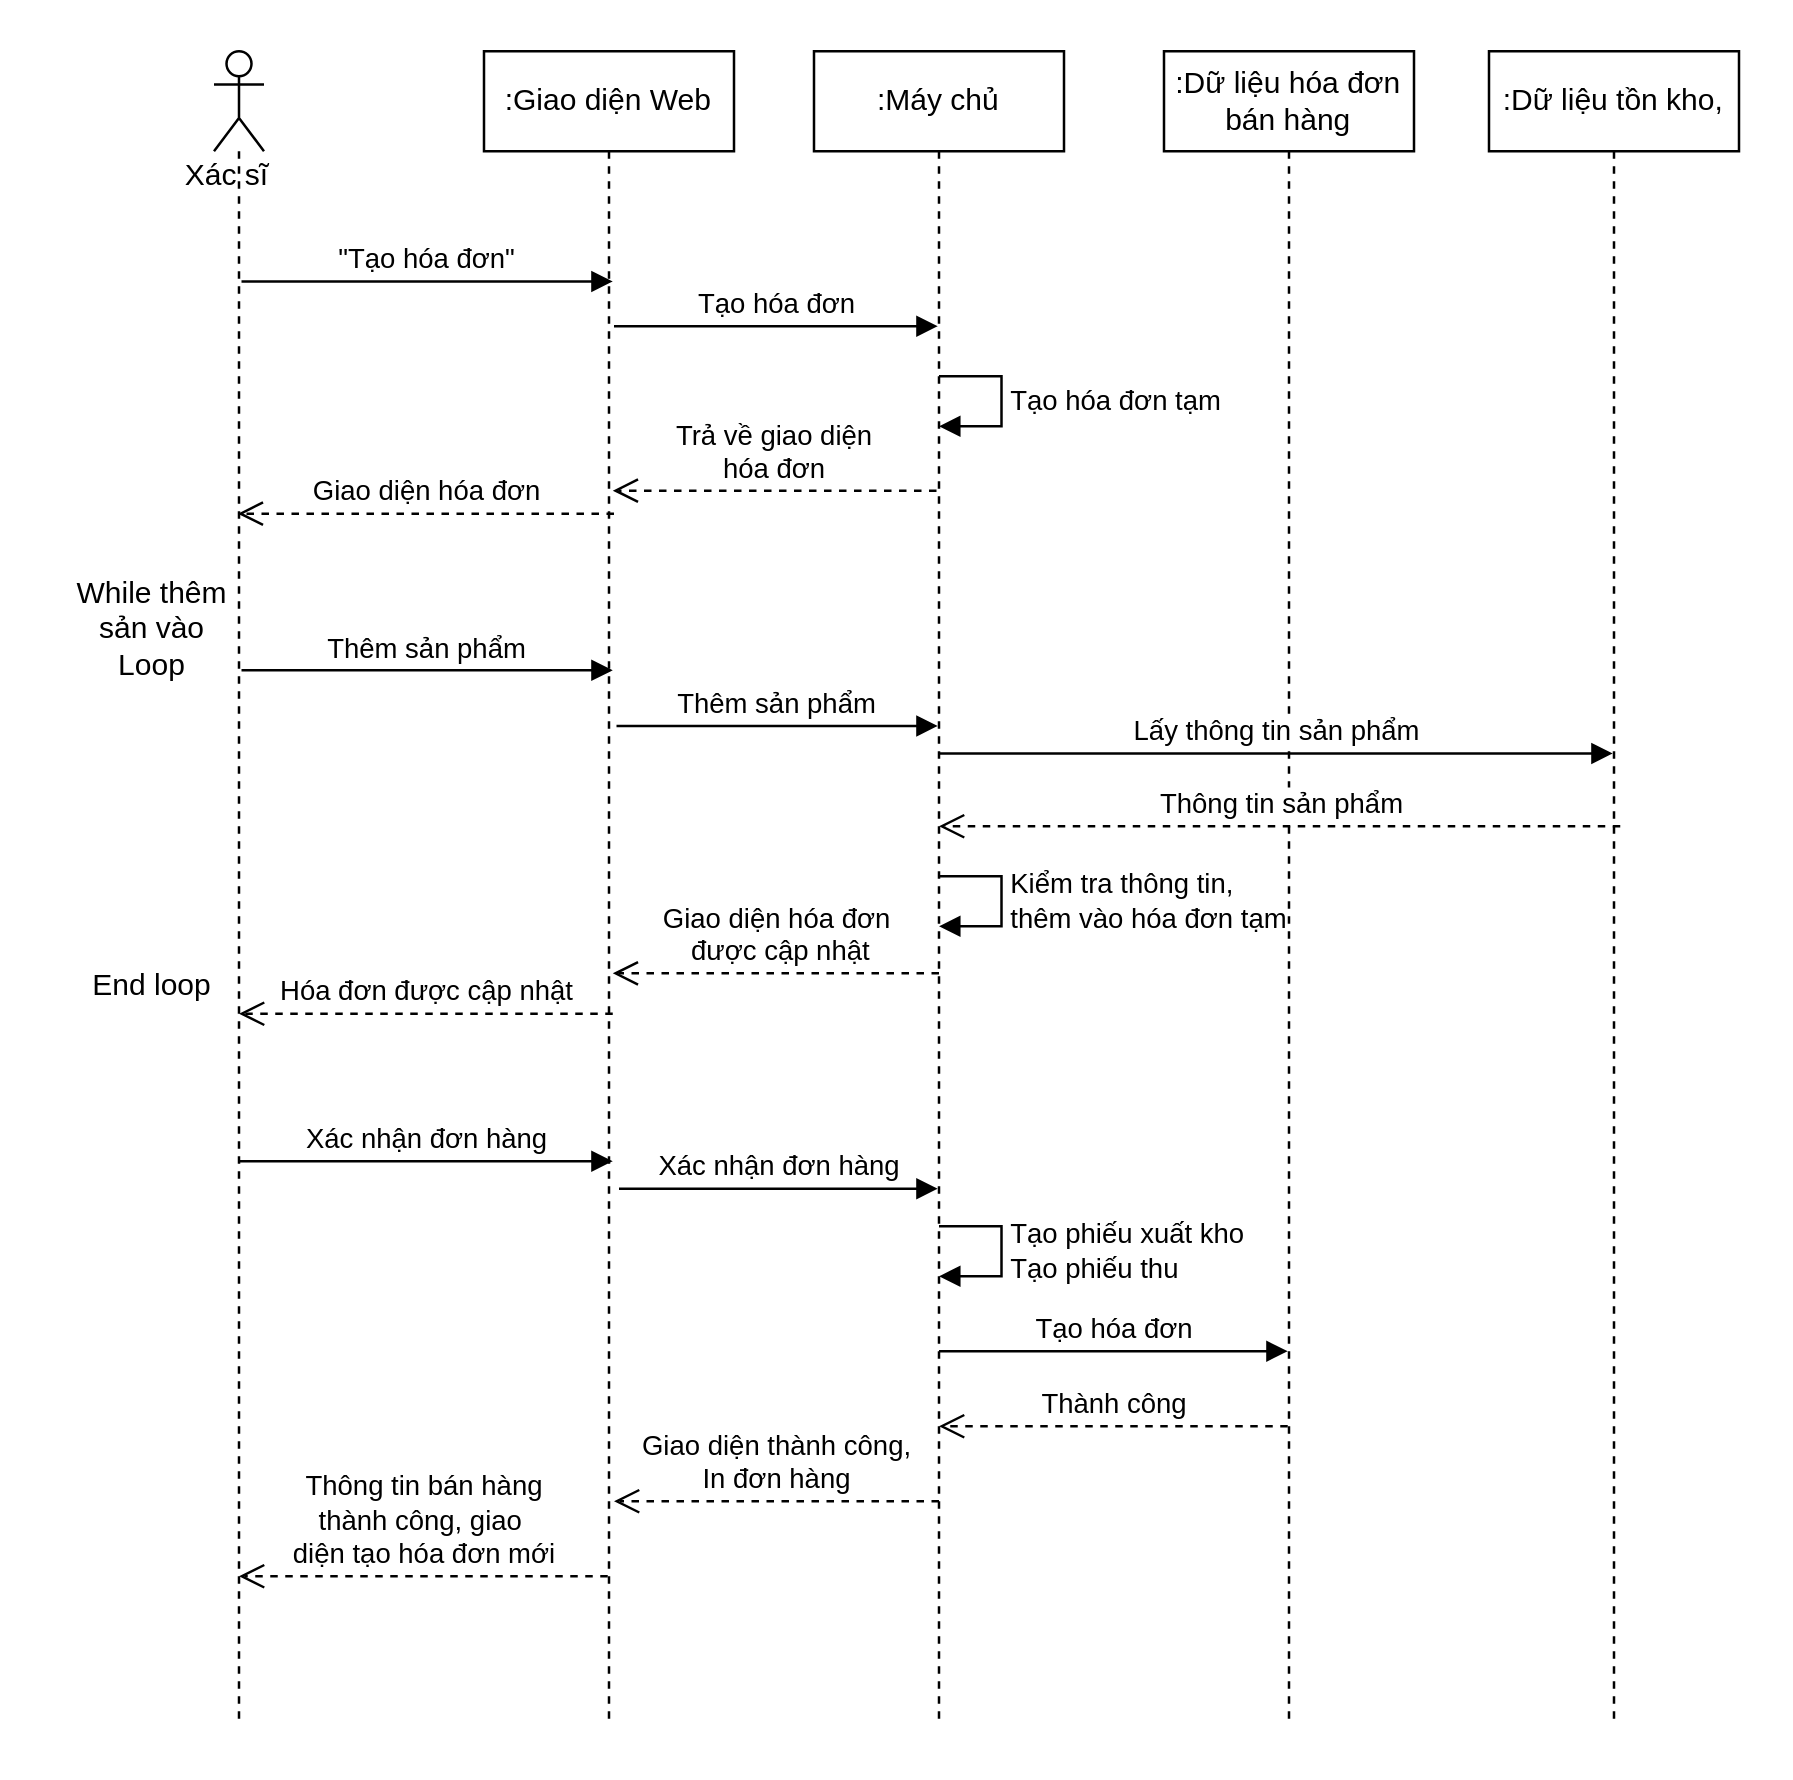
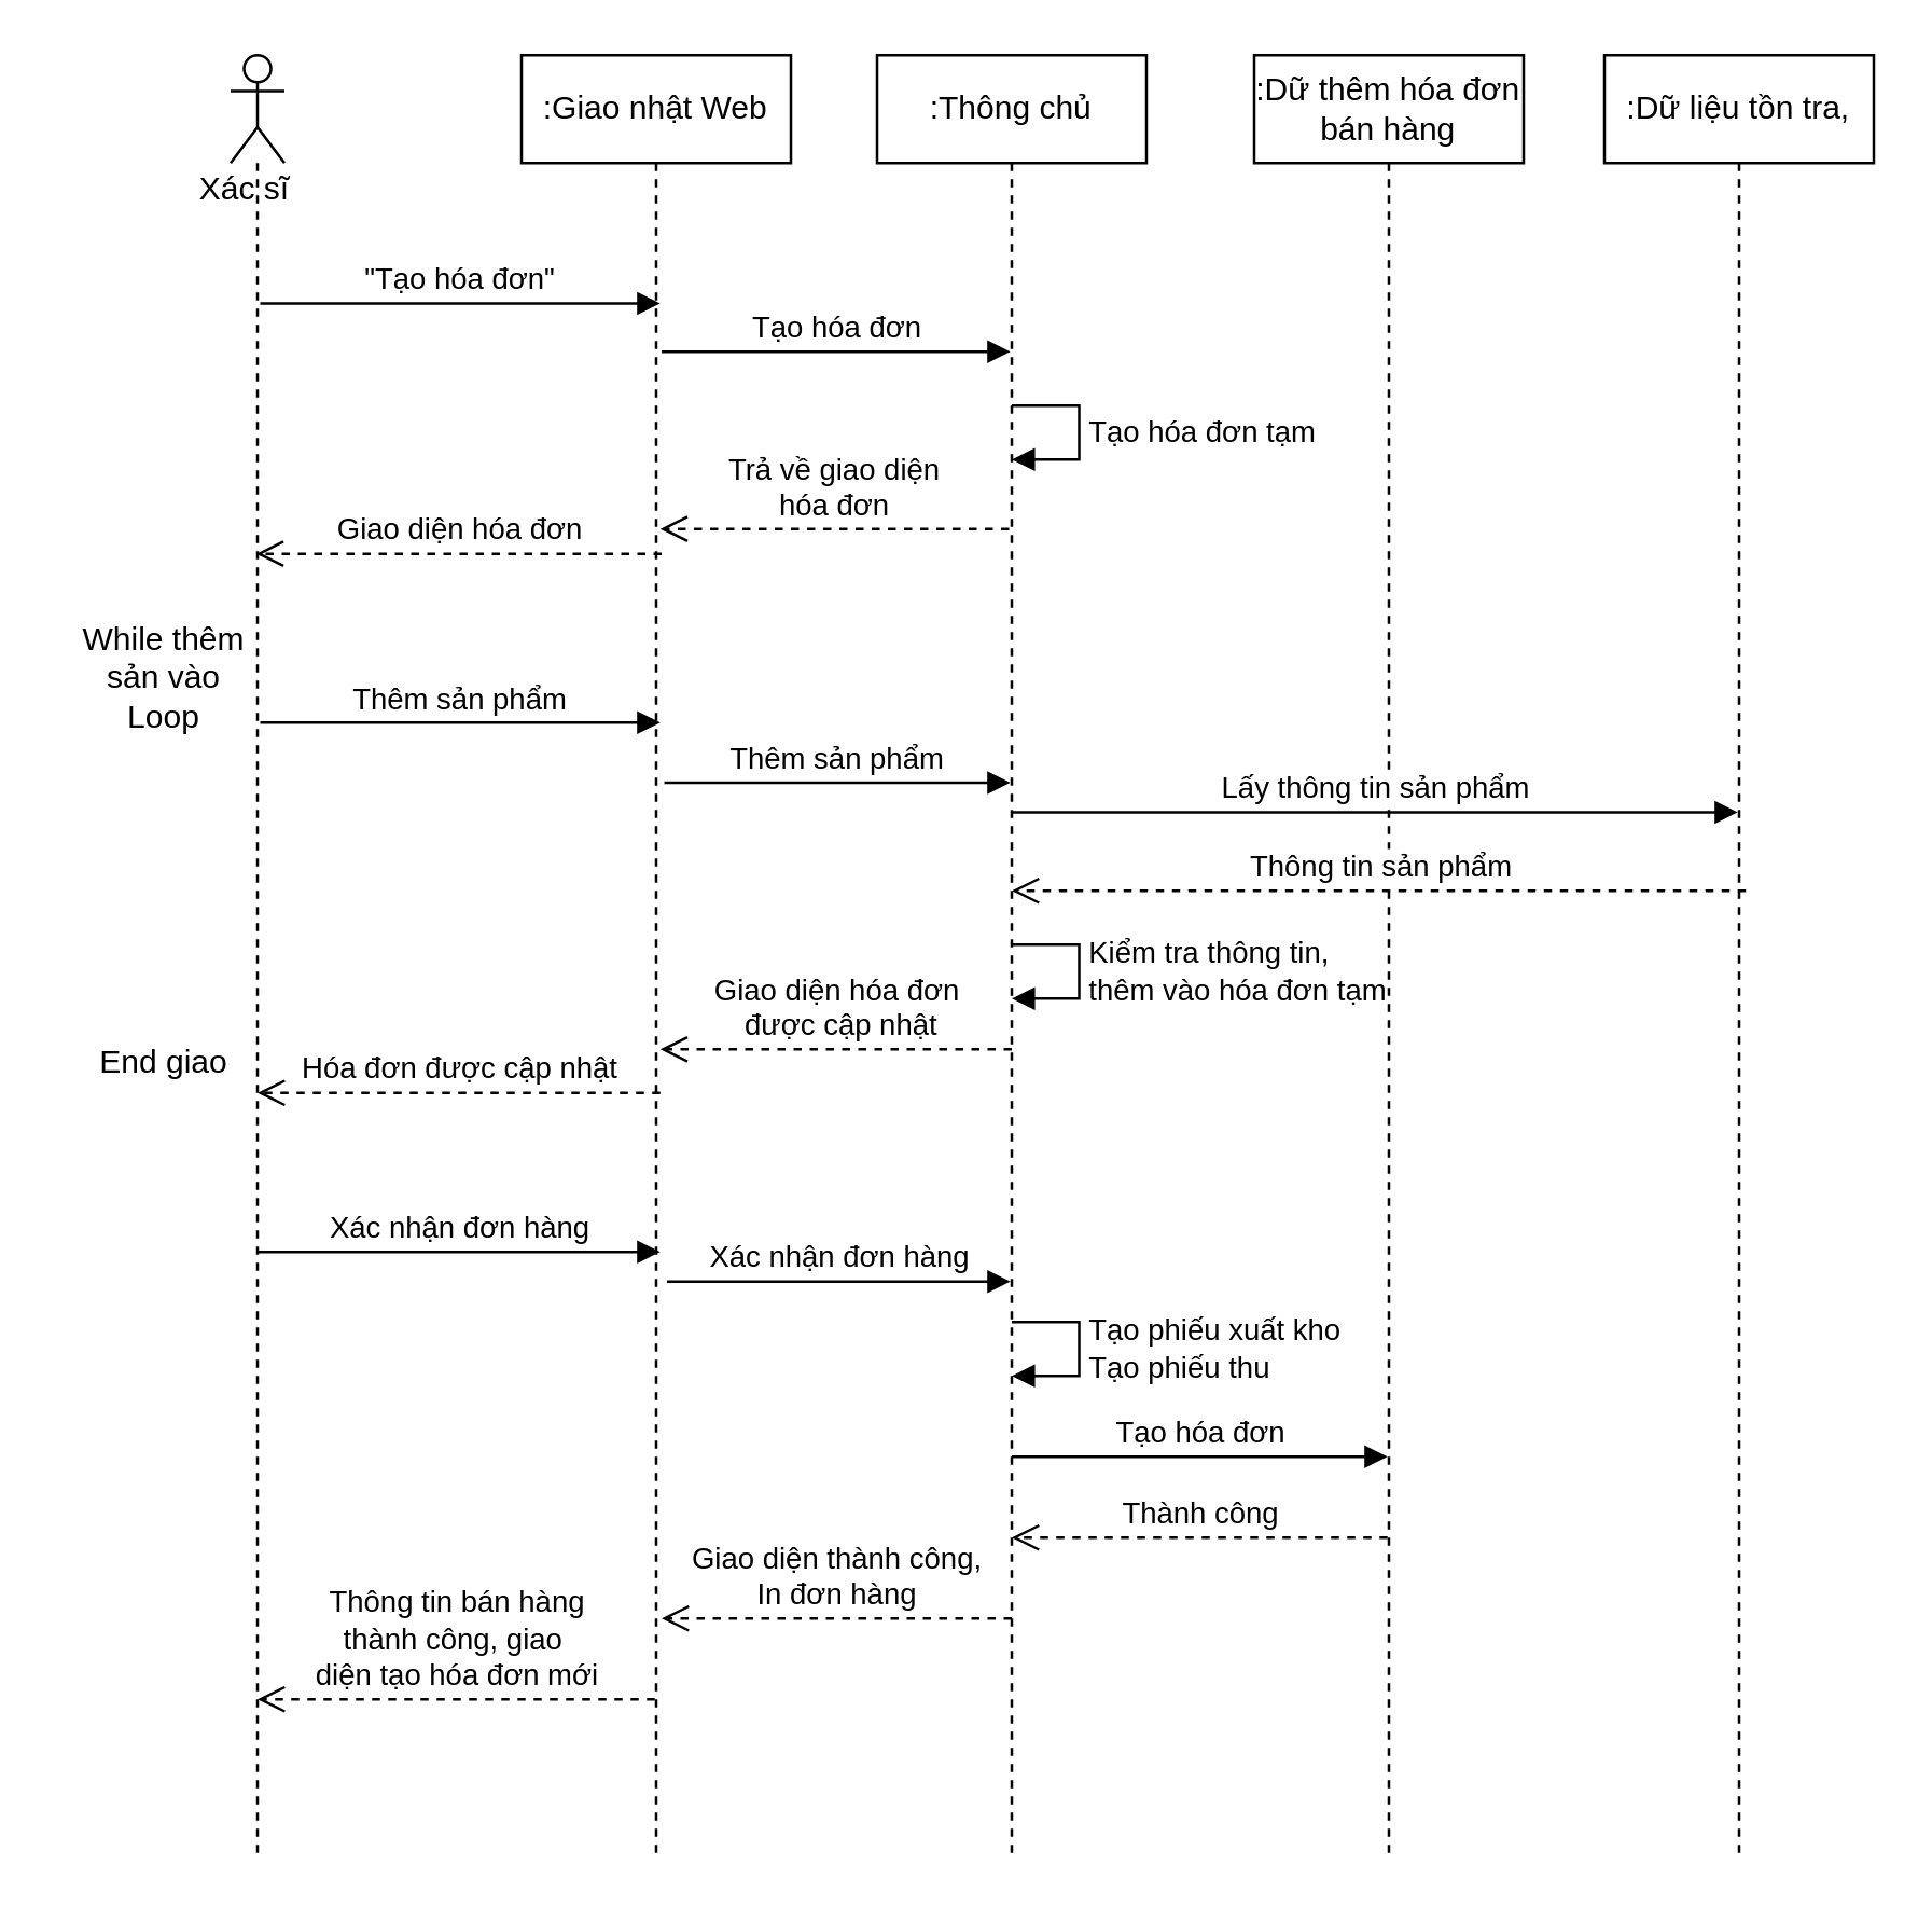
- <mxCell id="3" value=":Giao diện Web" style="shape=umlLifeline;perimeter=lifelinePerimeter;whiteSpace=wrap;html=1;container=1;collapsible=0;recursiveResize=0;outlineConnect=0;" parent="1" vertex="1"><mxGeometry x="193" y="20" width="100" height="670" as="geometry" /></mxCell>
+ <mxCell id="3" value=":Giao nhật Web" style="shape=umlLifeline;perimeter=lifelinePerimeter;whiteSpace=wrap;html=1;container=1;collapsible=0;recursiveResize=0;outlineConnect=0;" parent="1" vertex="1"><mxGeometry x="193" y="20" width="100" height="670" as="geometry" /></mxCell>
- <mxCell id="5" value=":Máy chủ" style="shape=umlLifeline;perimeter=lifelinePerimeter;whiteSpace=wrap;html=1;container=1;collapsible=0;recursiveResize=0;outlineConnect=0;" parent="1" vertex="1"><mxGeometry x="325" y="20" width="100" height="670" as="geometry" /></mxCell>
+ <mxCell id="5" value=":Thông chủ" style="shape=umlLifeline;perimeter=lifelinePerimeter;whiteSpace=wrap;html=1;container=1;collapsible=0;recursiveResize=0;outlineConnect=0;" parent="1" vertex="1"><mxGeometry x="325" y="20" width="100" height="670" as="geometry" /></mxCell>
- <mxCell id="12" value=":Dữ liệu hóa đơn bán hàng" style="shape=umlLifeline;perimeter=lifelinePerimeter;whiteSpace=wrap;html=1;container=1;collapsible=0;recursiveResize=0;outlineConnect=0;" parent="1" vertex="1"><mxGeometry x="465" y="20" width="100" height="670" as="geometry" /></mxCell>
+ <mxCell id="12" value=":Dữ thêm hóa đơn bán hàng" style="shape=umlLifeline;perimeter=lifelinePerimeter;whiteSpace=wrap;html=1;container=1;collapsible=0;recursiveResize=0;outlineConnect=0;" parent="1" vertex="1"><mxGeometry x="465" y="20" width="100" height="670" as="geometry" /></mxCell>
- <mxCell id="18" value=":Dữ liệu tồn kho," style="shape=umlLifeline;perimeter=lifelinePerimeter;whiteSpace=wrap;html=1;container=1;collapsible=0;recursiveResize=0;outlineConnect=0;" parent="1" vertex="1"><mxGeometry x="595" y="20" width="100" height="670" as="geometry" /></mxCell>
+ <mxCell id="18" value=":Dữ liệu tồn tra," style="shape=umlLifeline;perimeter=lifelinePerimeter;whiteSpace=wrap;html=1;container=1;collapsible=0;recursiveResize=0;outlineConnect=0;" parent="1" vertex="1"><mxGeometry x="595" y="20" width="100" height="670" as="geometry" /></mxCell>
- <mxCell id="22" value="End loop" style="text;html=1;align=center;verticalAlign=middle;resizable=0;points=[];autosize=1;strokeColor=none;fillColor=none;" parent="1" vertex="1"><mxGeometry x="30" y="384" width="60" height="20" as="geometry" /></mxCell>
+ <mxCell id="22" value="End giao" style="text;html=1;align=center;verticalAlign=middle;resizable=0;points=[];autosize=1;strokeColor=none;fillColor=none;" parent="1" vertex="1"><mxGeometry x="30" y="384" width="60" height="20" as="geometry" /></mxCell>
